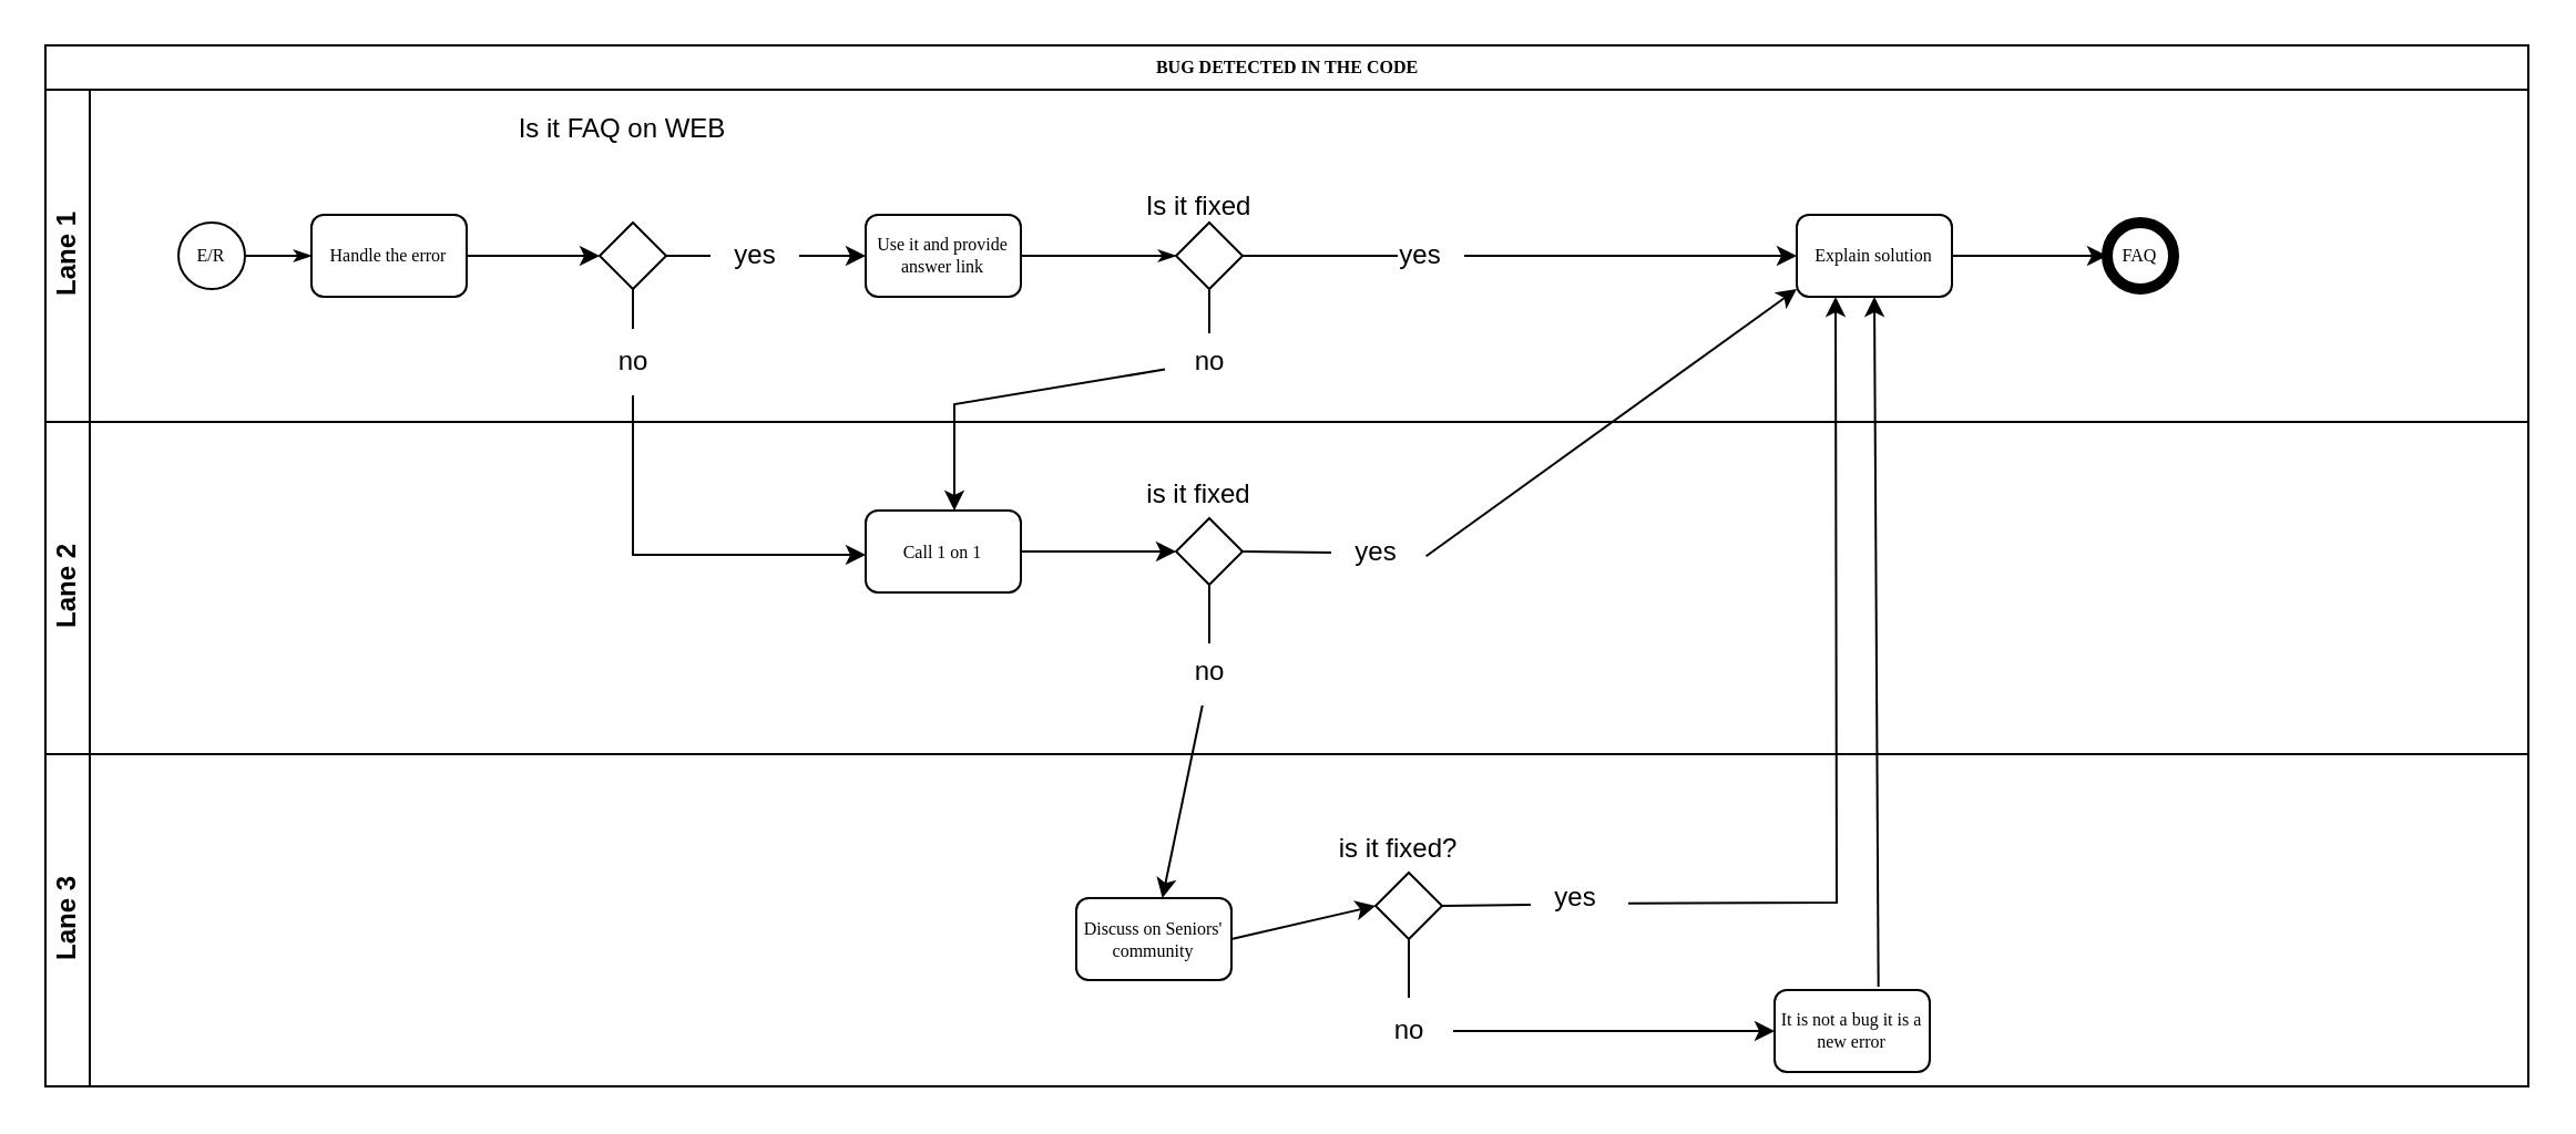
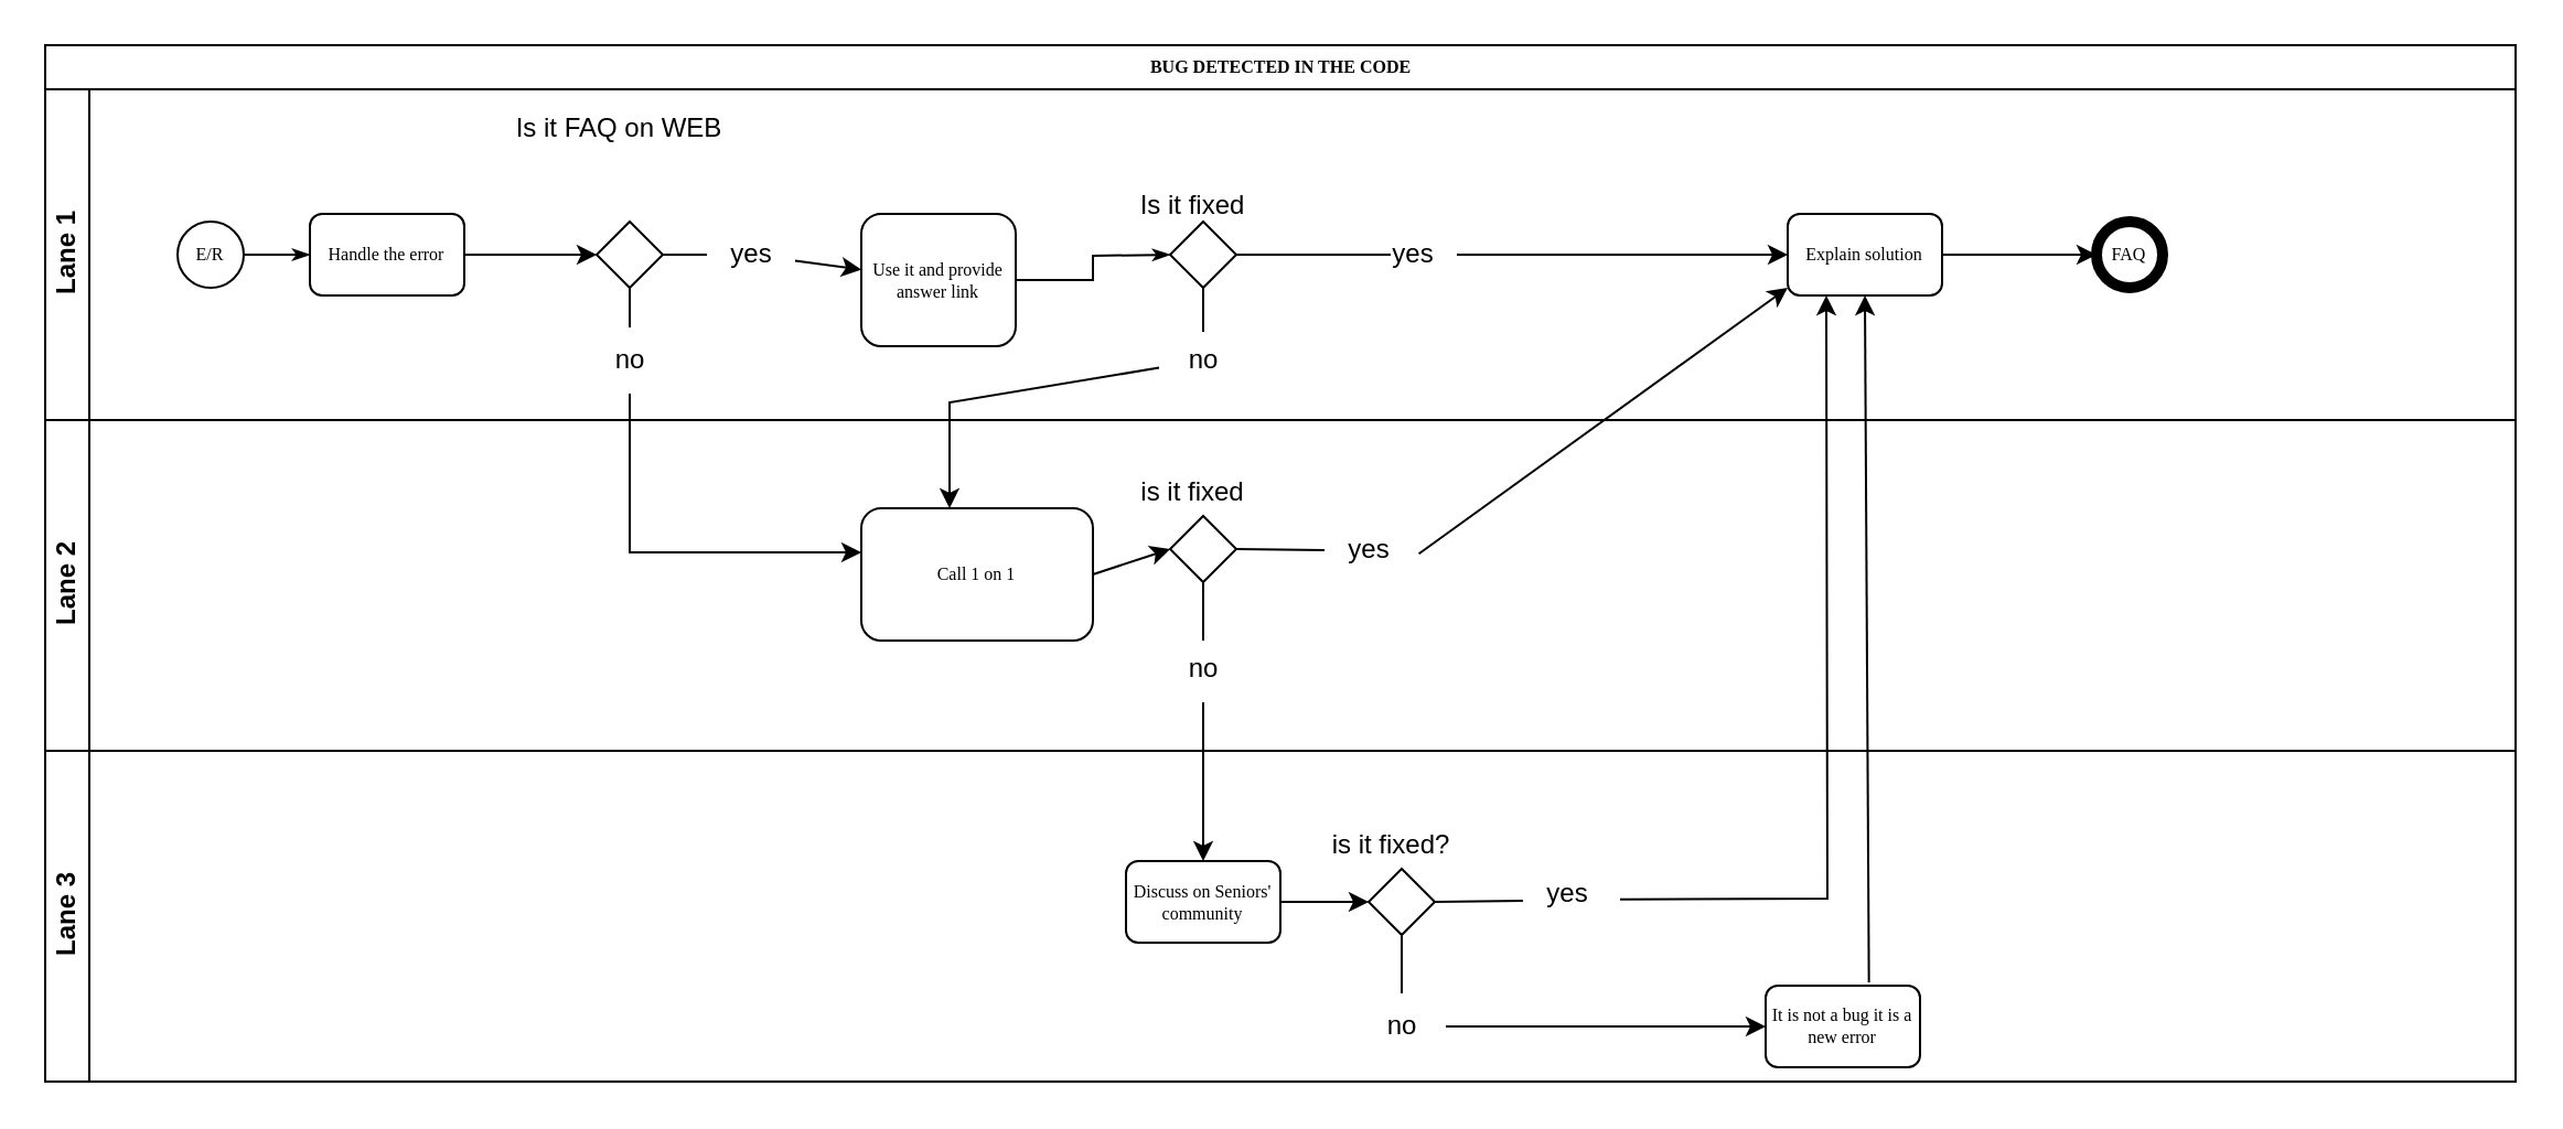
- <mxCell id="9" value="Use it and provide answer link" style="rounded=1;whiteSpace=wrap;html=1;shadow=0;labelBackgroundColor=none;strokeWidth=1;fontFamily=Verdana;fontSize=8;align=center;" parent="3" vertex="1"><mxGeometry x="370" y="56.5" width="70" height="37" as="geometry" /></mxCell>
+ <mxCell id="9" value="Use it and provide answer link" style="rounded=1;whiteSpace=wrap;html=1;shadow=0;labelBackgroundColor=none;strokeWidth=1;fontFamily=Verdana;fontSize=8;align=center;" parent="3" vertex="1"><mxGeometry x="370" y="56.5" width="70" height="60" as="geometry" /></mxCell>
- <mxCell id="24" value="Call 1 on 1" style="rounded=1;whiteSpace=wrap;html=1;shadow=0;labelBackgroundColor=none;strokeWidth=1;fontFamily=Verdana;fontSize=8;align=center;" parent="23" vertex="1"><mxGeometry x="370" y="40.0" width="70" height="37" as="geometry" /></mxCell>
+ <mxCell id="24" value="Call 1 on 1" style="rounded=1;whiteSpace=wrap;html=1;shadow=0;labelBackgroundColor=none;strokeWidth=1;fontFamily=Verdana;fontSize=8;align=center;" parent="23" vertex="1"><mxGeometry x="370" y="40.0" width="105" height="60" as="geometry" /></mxCell>
- <mxCell id="36" value="Discuss on Seniors' community" style="rounded=1;whiteSpace=wrap;html=1;shadow=0;labelBackgroundColor=none;strokeWidth=1;fontFamily=Verdana;fontSize=8;align=center;" parent="35" vertex="1"><mxGeometry x="465" y="65" width="70" height="37" as="geometry" /></mxCell>
+ <mxCell id="36" value="Discuss on Seniors' community" style="rounded=1;whiteSpace=wrap;html=1;shadow=0;labelBackgroundColor=none;strokeWidth=1;fontFamily=Verdana;fontSize=8;align=center;" parent="35" vertex="1"><mxGeometry x="490" y="50.0" width="70" height="37" as="geometry" /></mxCell>
